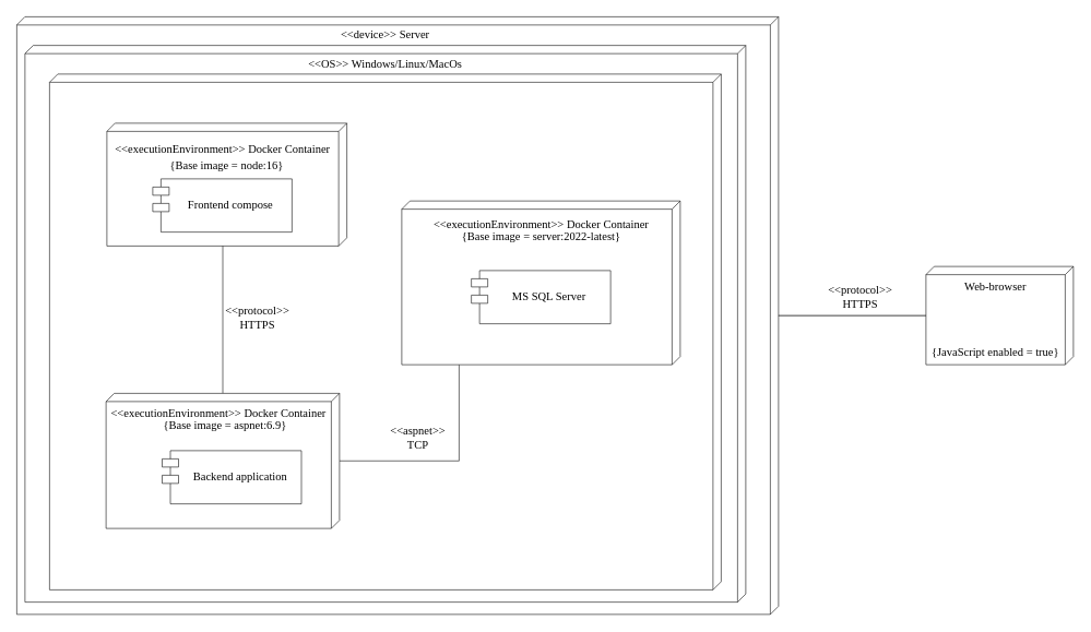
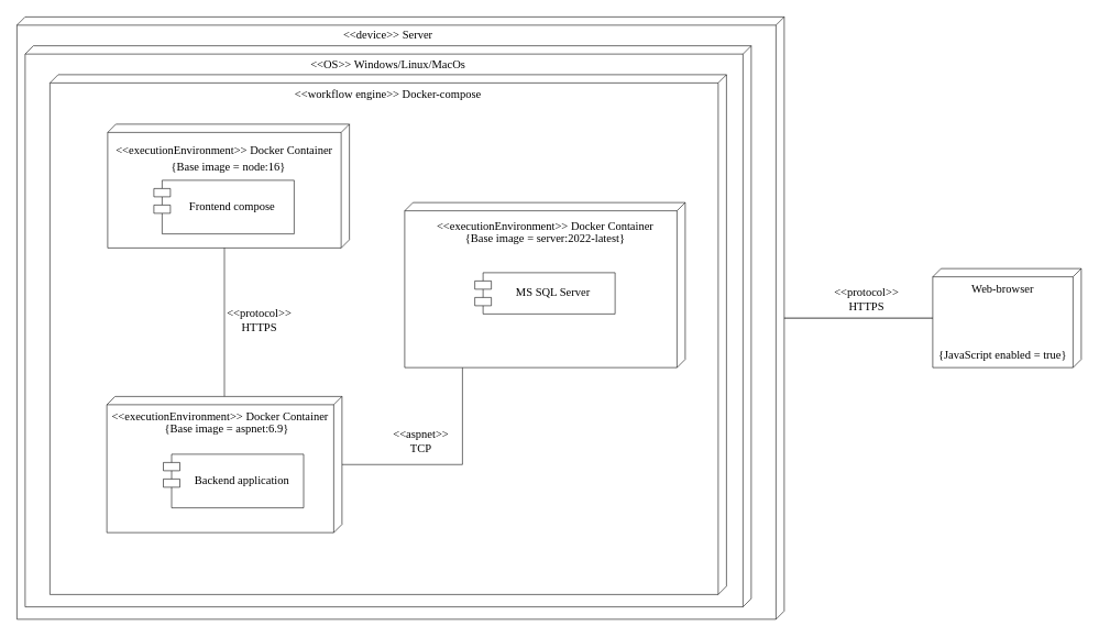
+ <mxCell id="20" value="&amp;lt;&amp;lt;workflow engine&amp;gt;&amp;gt; Docker-compose" style="text;html=1;strokeColor=none;fillColor=none;align=center;verticalAlign=middle;whiteSpace=wrap;rounded=0;fontSize=14;fontFamily=Times New Roman;fontColor=default;strokeWidth=0.75;" parent="1" vertex="1"><mxGeometry x="280" y="100" width="380" height="30" as="geometry" /></mxCell>
- <mxCell id="17" value="MS SQL Server" style="shape=module;align=left;spacingLeft=20;align=center;verticalAlign=middle;whiteSpace=wrap;html=1;rounded=0;strokeWidth=0.75;fontFamily=Times New Roman;fontSize=14;fontColor=default;fillColor=none;gradientColor=none;" parent="1" vertex="1"><mxGeometry x="575" y="330" width="170" height="65" as="geometry" /></mxCell>
+ <mxCell id="17" value="MS SQL Server" style="shape=module;align=left;spacingLeft=20;align=center;verticalAlign=middle;whiteSpace=wrap;html=1;rounded=0;strokeWidth=0.75;fontFamily=Times New Roman;fontSize=14;fontColor=default;fillColor=none;gradientColor=none;" parent="1" vertex="1"><mxGeometry x="575" y="330" width="170" height="50" as="geometry" /></mxCell>
